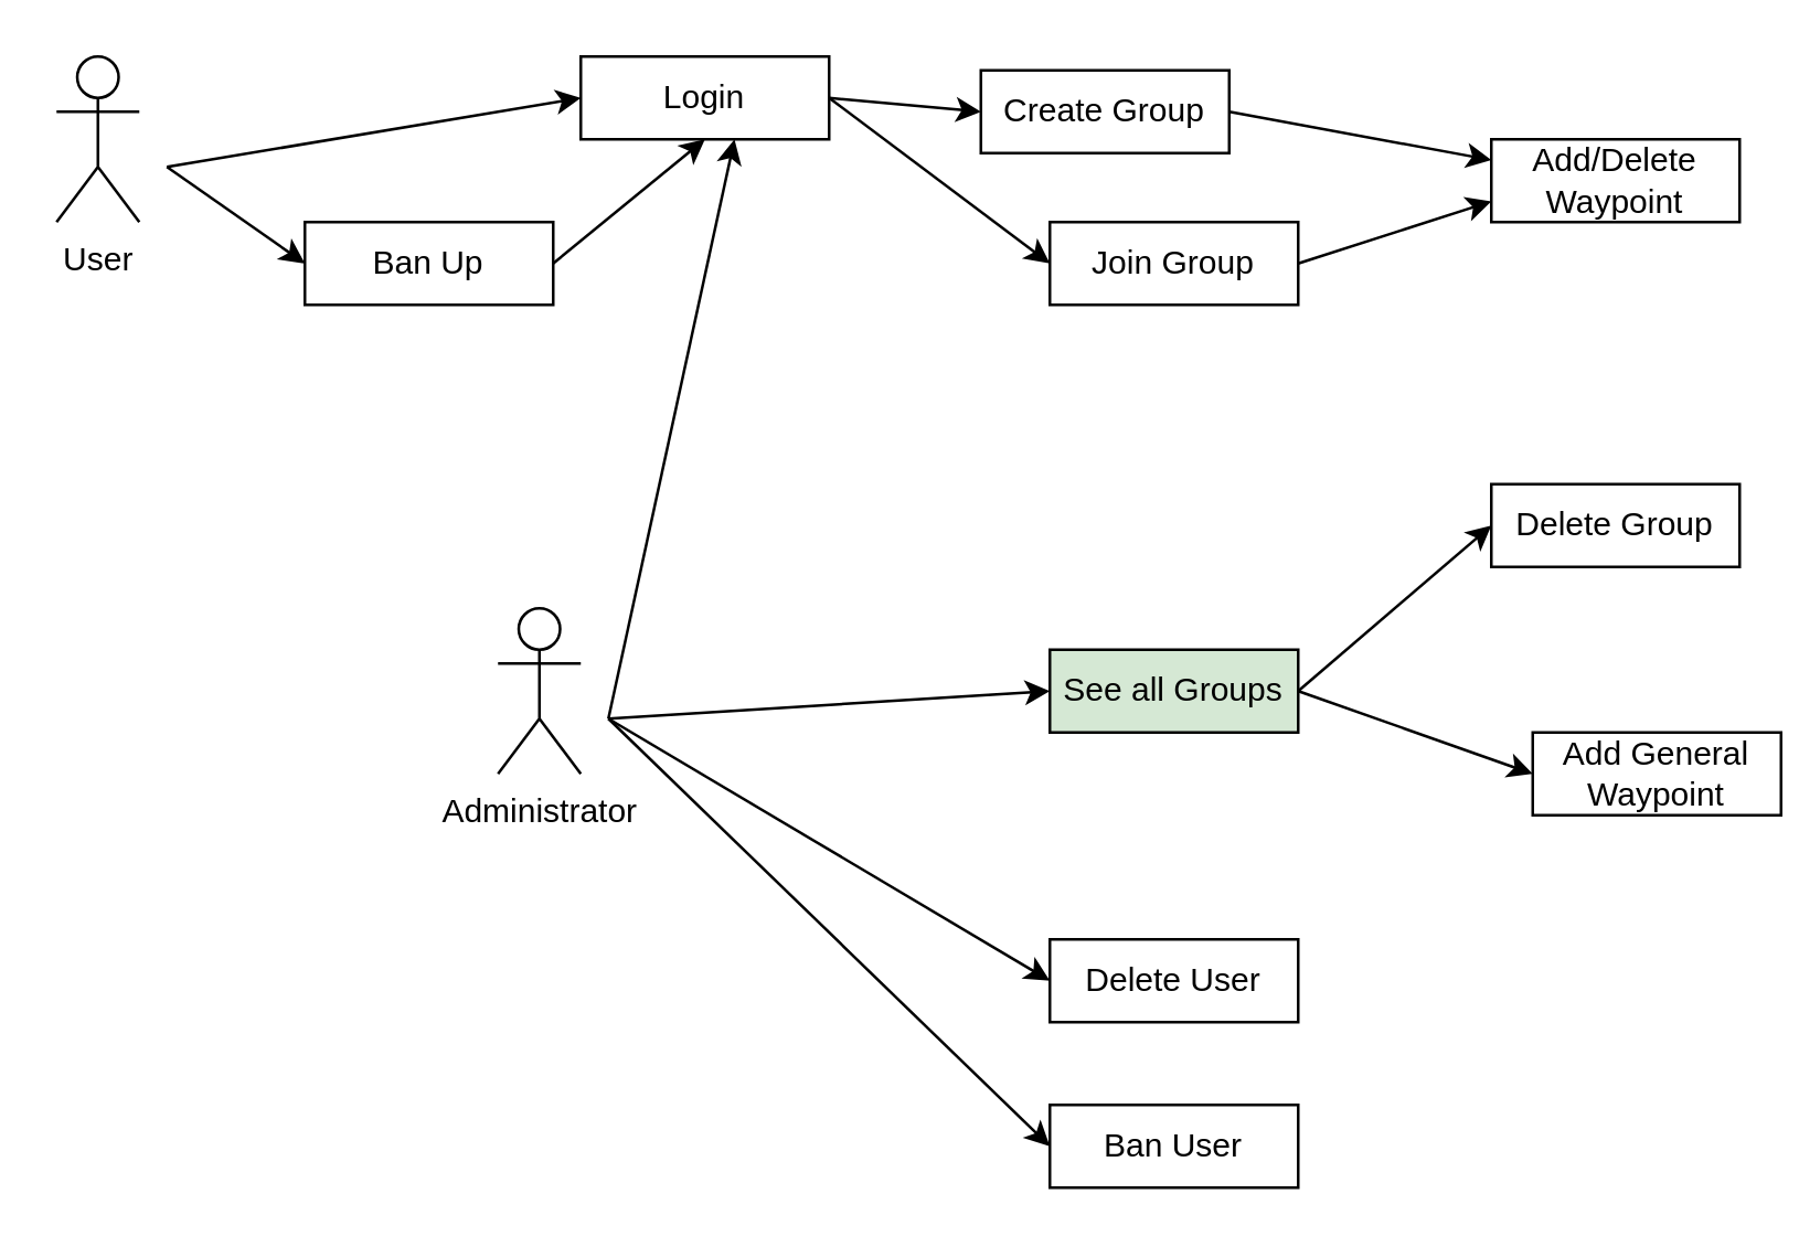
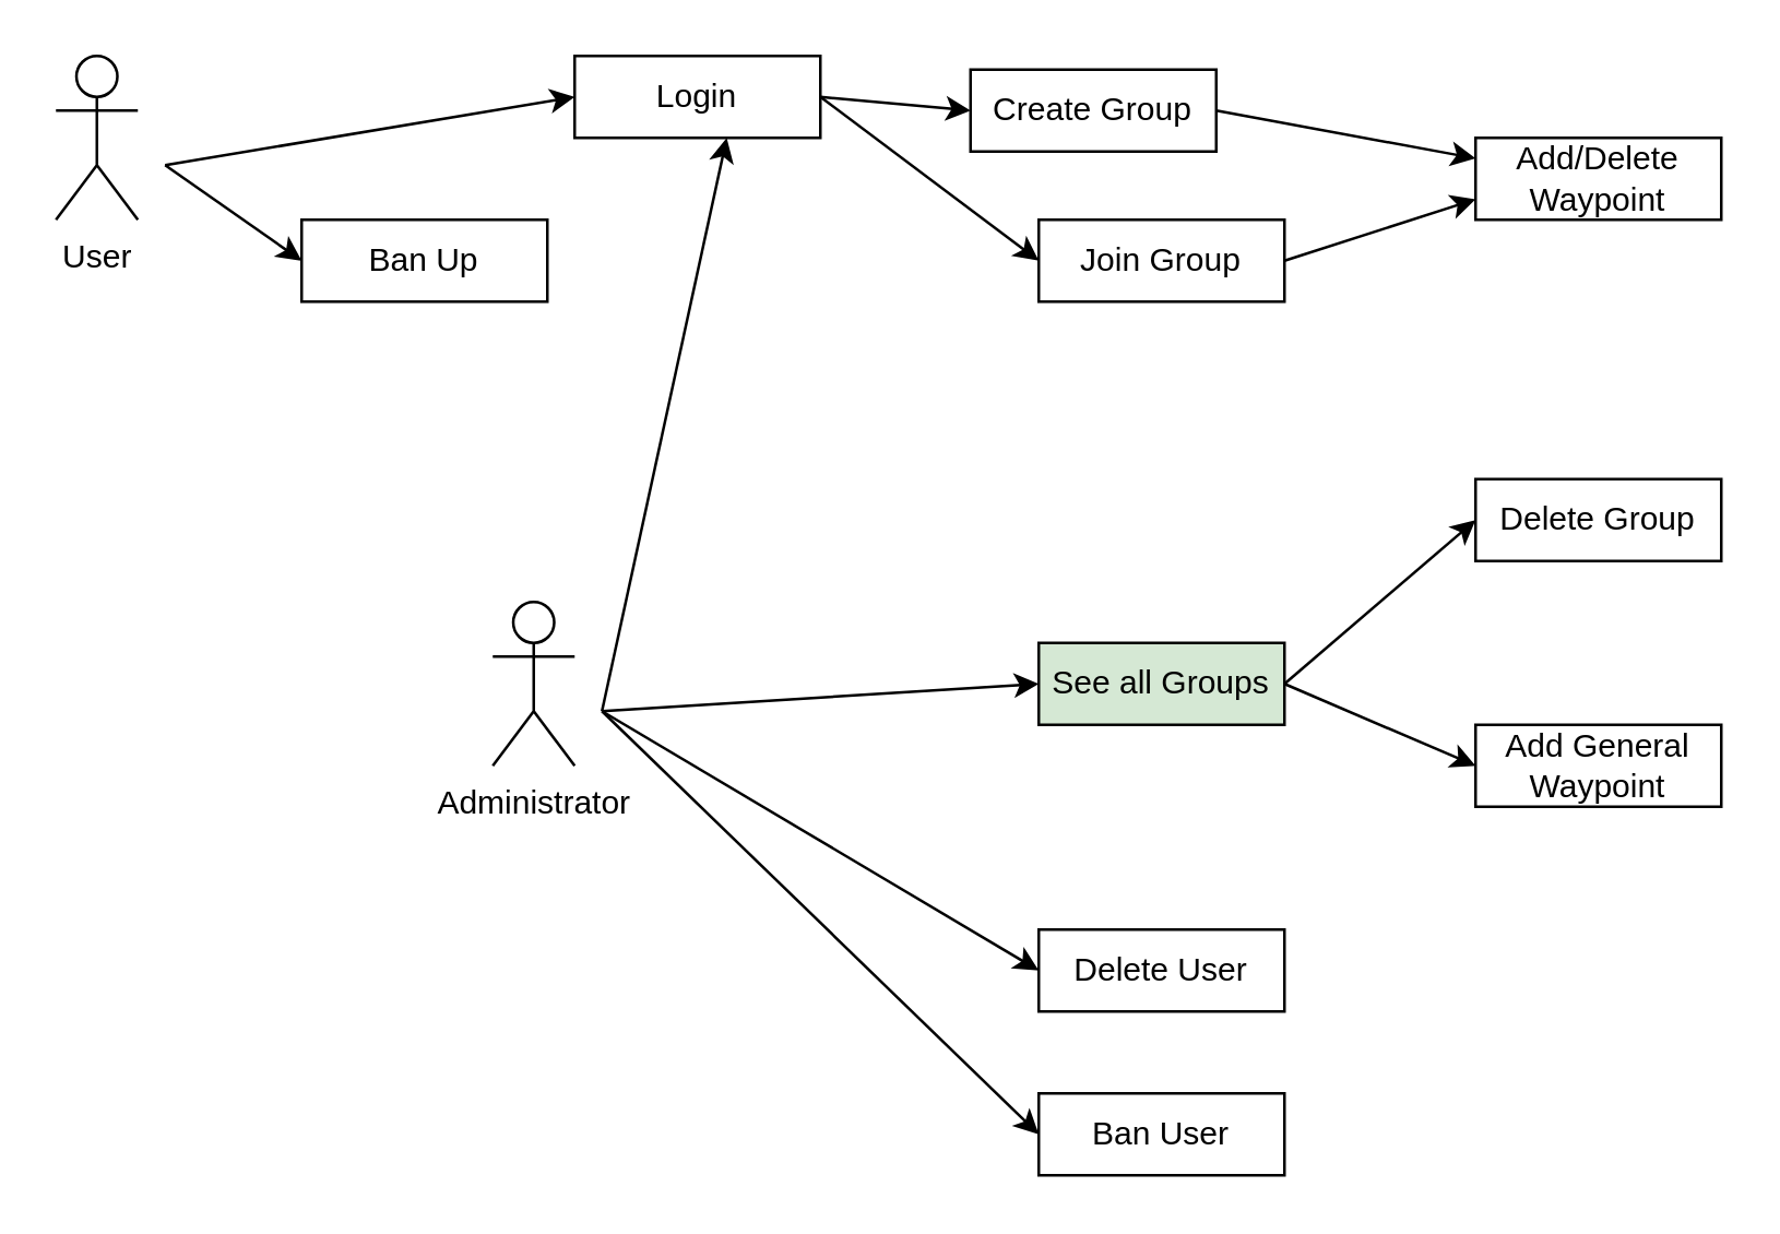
- <mxCell id="7" value="" style="endArrow=classic;html=1;rounded=0;entryX=0.5;entryY=1;entryDx=0;entryDy=0;exitX=1;exitY=0.5;exitDx=0;exitDy=0;" edge="1" parent="1" source="4" target="3"><mxGeometry width="50" height="50" relative="1" as="geometry"><mxPoint x="200" y="100" as="sourcePoint" /><mxPoint x="250" y="135" as="targetPoint" /></mxGeometry></mxCell>
- <mxCell id="20" value="Add General Waypoint" style="rounded=0;whiteSpace=wrap;html=1;" vertex="1" parent="1"><mxGeometry x="555" y="265" width="90" height="30" as="geometry" /></mxCell>
+ <mxCell id="20" value="Add General Waypoint" style="rounded=0;whiteSpace=wrap;html=1;" vertex="1" parent="1"><mxGeometry x="540" y="265" width="90" height="30" as="geometry" /></mxCell>
